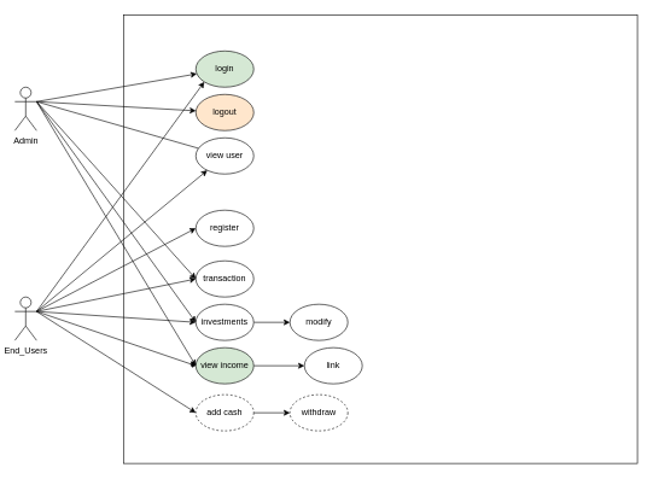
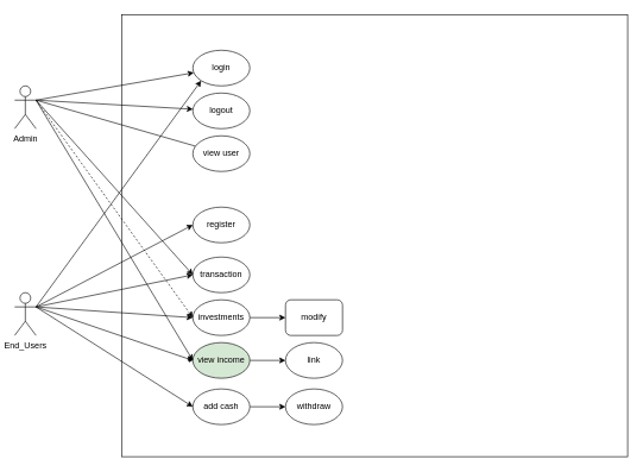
- <mxCell id="5" value="login" style="ellipse;whiteSpace=wrap;html=1;fillColor=#d5e8d4;" vertex="1" parent="1"><mxGeometry x="270" y="70" width="80" height="50" as="geometry" /></mxCell>
+ <mxCell id="5" value="login" style="ellipse;whiteSpace=wrap;html=1;" vertex="1" parent="1"><mxGeometry x="270" y="70" width="80" height="50" as="geometry" /></mxCell>
- <mxCell id="13" value="logout" style="ellipse;whiteSpace=wrap;html=1;fillColor=#ffe6cc;" vertex="1" parent="1"><mxGeometry x="270" y="130" width="80" height="50" as="geometry" /></mxCell>
+ <mxCell id="13" value="logout" style="ellipse;whiteSpace=wrap;html=1;" vertex="1" parent="1"><mxGeometry x="270" y="130" width="80" height="50" as="geometry" /></mxCell>
- <mxCell id="29" value="" style="endArrow=classic;html=1;rounded=0;exitX=1;exitY=0.333;exitDx=0;exitDy=0;exitPerimeter=0;entryX=0;entryY=0.5;entryDx=0;entryDy=0;" edge="1" parent="1" source="2" target="11"><mxGeometry width="50" height="50" relative="1" as="geometry"><mxPoint x="430" y="420" as="sourcePoint" /><mxPoint x="480" y="370" as="targetPoint" /></mxGeometry></mxCell>
+ <mxCell id="29" value="" style="endArrow=classic;html=1;rounded=0;exitX=1;exitY=0.333;exitDx=0;exitDy=0;exitPerimeter=0;entryX=0;entryY=0.5;entryDx=0;entryDy=0;dashed=1;" edge="1" parent="1" source="2" target="11"><mxGeometry width="50" height="50" relative="1" as="geometry"><mxPoint x="430" y="420" as="sourcePoint" /><mxPoint x="480" y="370" as="targetPoint" /></mxGeometry></mxCell>
- <mxCell id="20" value="" style="endArrow=classic;html=1;rounded=0;exitX=1;exitY=0.333;exitDx=0;exitDy=0;exitPerimeter=0;" edge="1" parent="1" source="3" target="6"><mxGeometry width="50" height="50" relative="1" as="geometry"><mxPoint x="120" y="387" as="sourcePoint" /><mxPoint x="282" y="350" as="targetPoint" /><Array as="points" /></mxGeometry></mxCell>
- <mxCell id="24" value="modify" style="ellipse;whiteSpace=wrap;html=1;" vertex="1" parent="1"><mxGeometry x="400" y="420" width="80" height="50" as="geometry" /></mxCell>
+ <mxCell id="24" value="modify" style="whiteSpace=wrap;html=1;rounded=1;" vertex="1" parent="1"><mxGeometry x="400" y="420" width="80" height="50" as="geometry" /></mxCell>
- <mxCell id="23" value="link" style="ellipse;whiteSpace=wrap;html=1;" vertex="1" parent="1"><mxGeometry x="420" y="480" width="80" height="50" as="geometry" /></mxCell>
+ <mxCell id="23" value="link" style="ellipse;whiteSpace=wrap;html=1;" vertex="1" parent="1"><mxGeometry x="400" y="480" width="80" height="50" as="geometry" /></mxCell>
- <mxCell id="27" value="add cash" style="ellipse;whiteSpace=wrap;html=1;dashed=1;" vertex="1" parent="1"><mxGeometry x="270" y="545" width="80" height="50" as="geometry" /></mxCell>
+ <mxCell id="27" value="add cash" style="ellipse;whiteSpace=wrap;html=1;" vertex="1" parent="1"><mxGeometry x="270" y="545" width="80" height="50" as="geometry" /></mxCell>
- <mxCell id="25" value="withdraw" style="ellipse;whiteSpace=wrap;html=1;dashed=1;" vertex="1" parent="1"><mxGeometry x="400" y="545" width="80" height="50" as="geometry" /></mxCell>
+ <mxCell id="25" value="withdraw" style="ellipse;whiteSpace=wrap;html=1;" vertex="1" parent="1"><mxGeometry x="400" y="545" width="80" height="50" as="geometry" /></mxCell>
